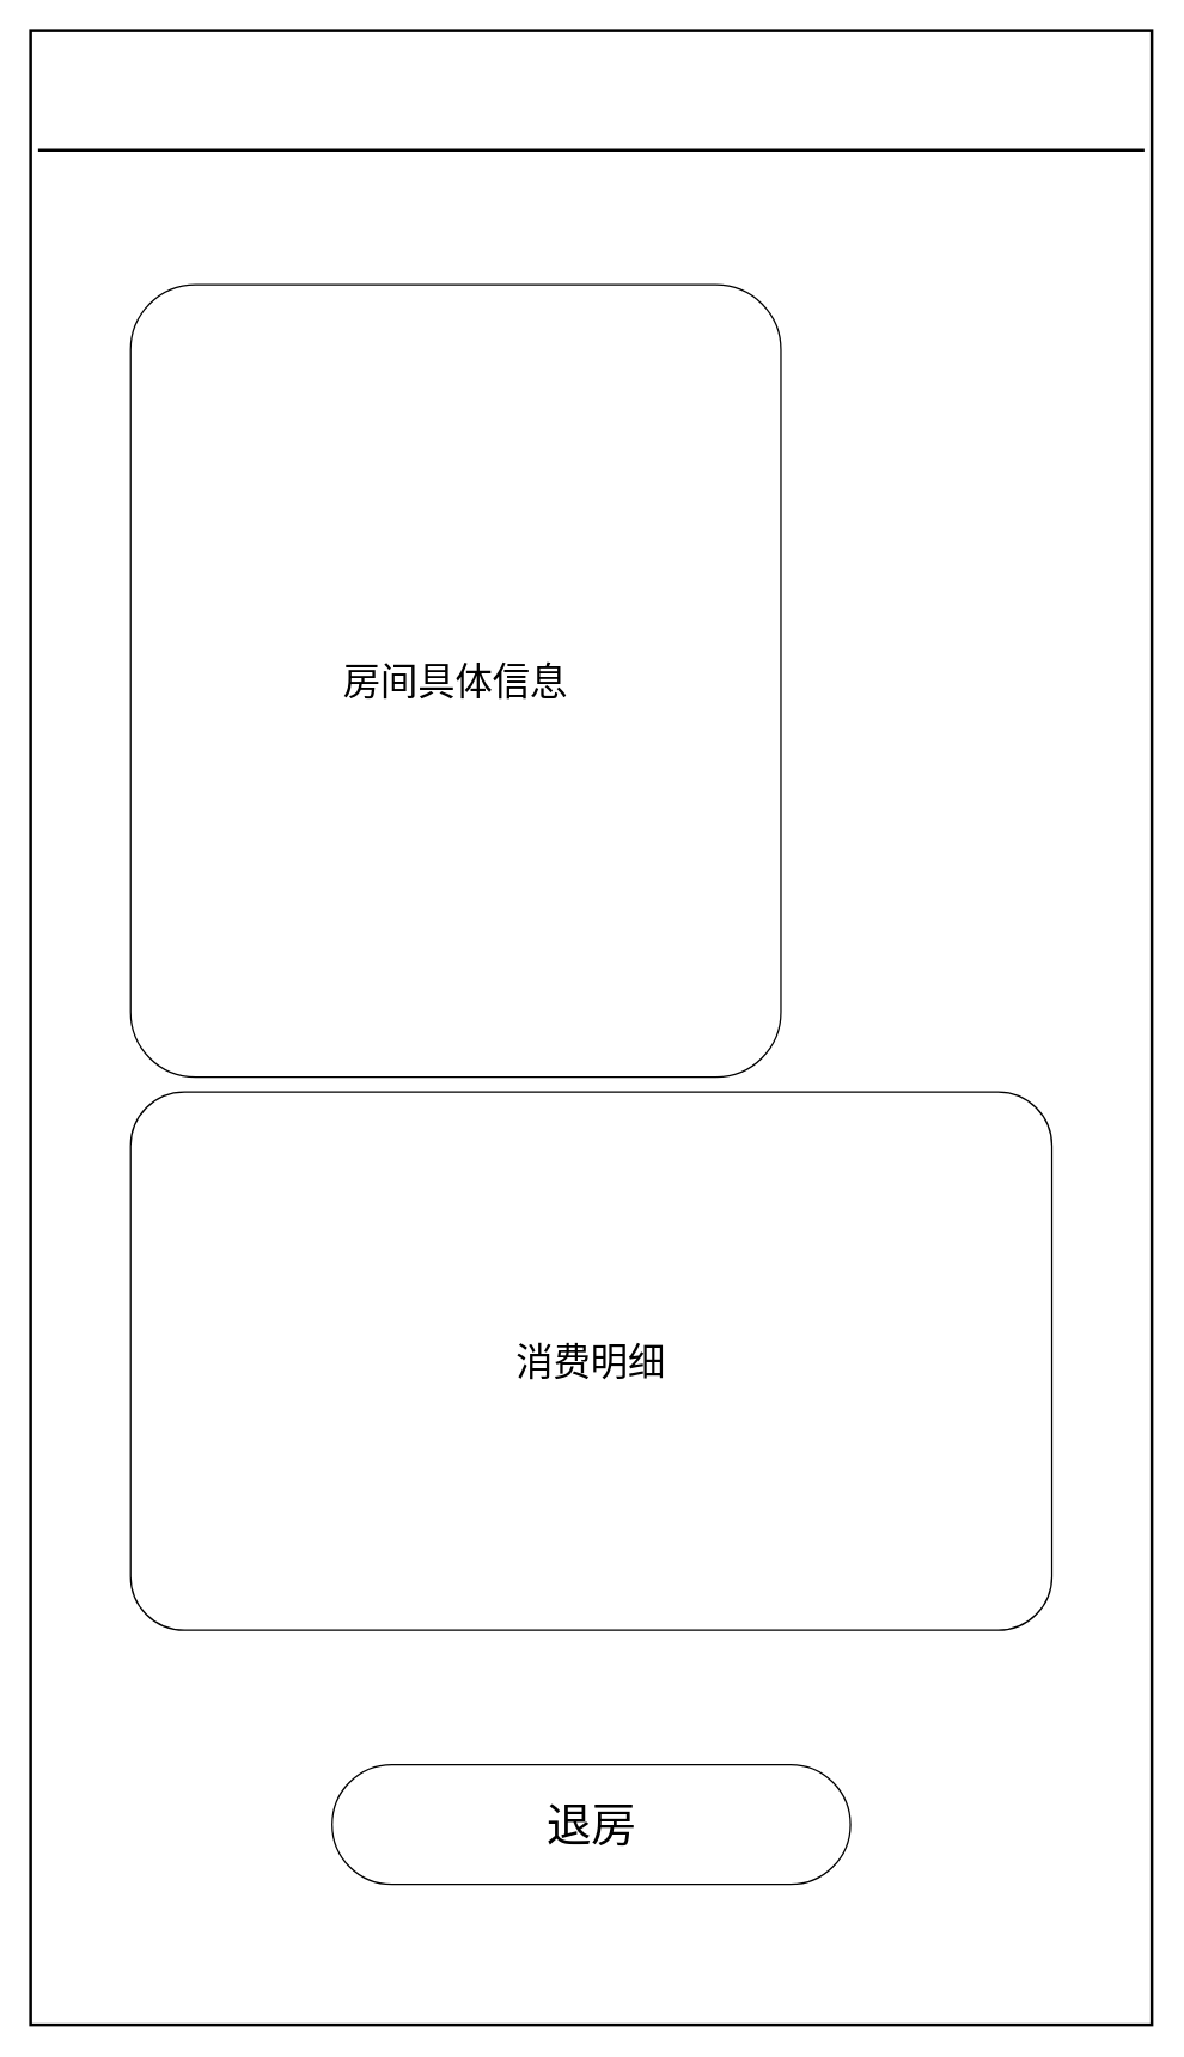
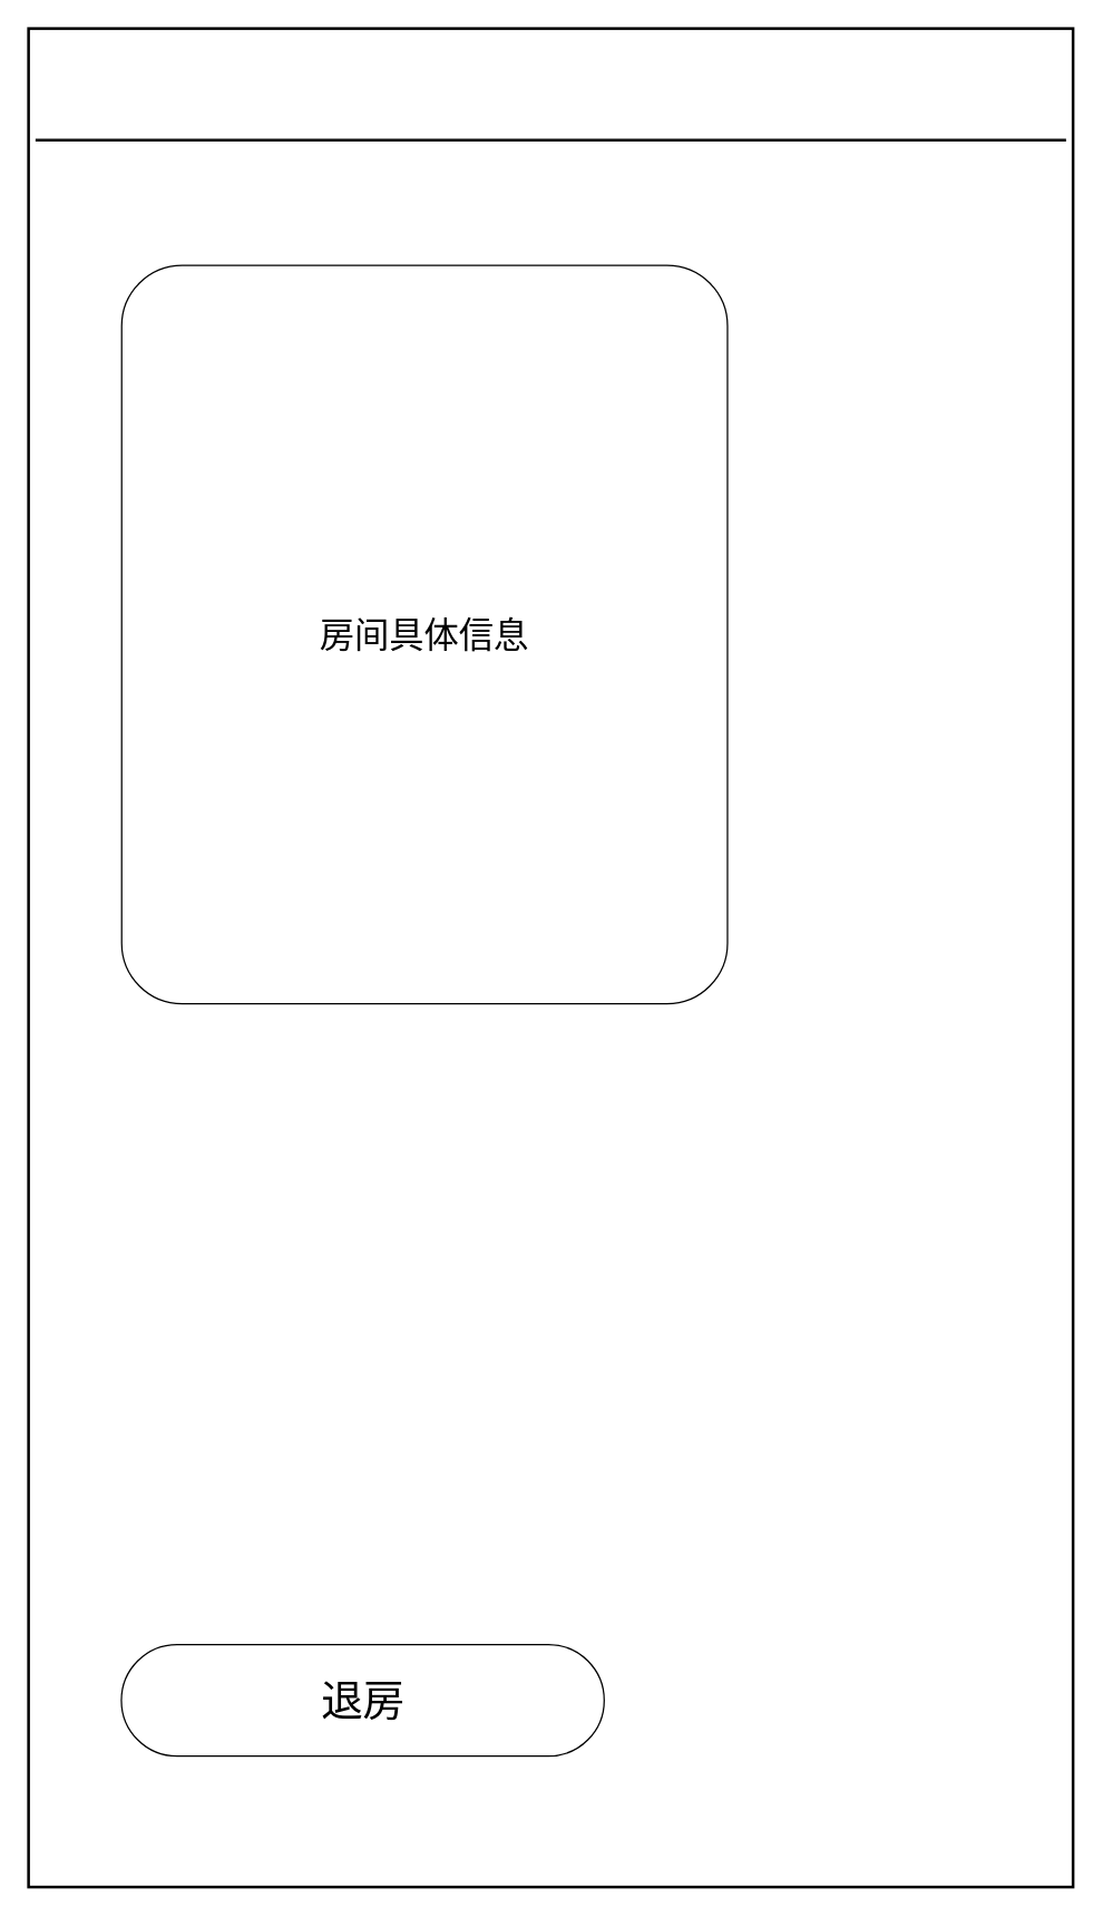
- <mxCell id="5" value="&lt;span style=&quot;font-size: 25px&quot;&gt;消费明细&lt;/span&gt;" style="rounded=1;whiteSpace=wrap;html=1;fontSize=20;arcSize=10;" parent="1" vertex="1"><mxGeometry x="86.87" y="730" width="616.25" height="360" as="geometry" /></mxCell>
- <mxCell id="6" value="&lt;span style=&quot;font-size: 30px&quot;&gt;退房&lt;/span&gt;" style="rounded=1;whiteSpace=wrap;html=1;arcSize=50;" parent="1" vertex="1"><mxGeometry x="221.67" y="1180" width="346.67" height="80" as="geometry" /></mxCell>
+ <mxCell id="6" value="&lt;span style=&quot;font-size: 30px&quot;&gt;退房&lt;/span&gt;" style="rounded=1;whiteSpace=wrap;html=1;arcSize=50;" parent="1" vertex="1"><mxGeometry x="86.67" y="1180" width="346.67" height="80" as="geometry" /></mxCell>
